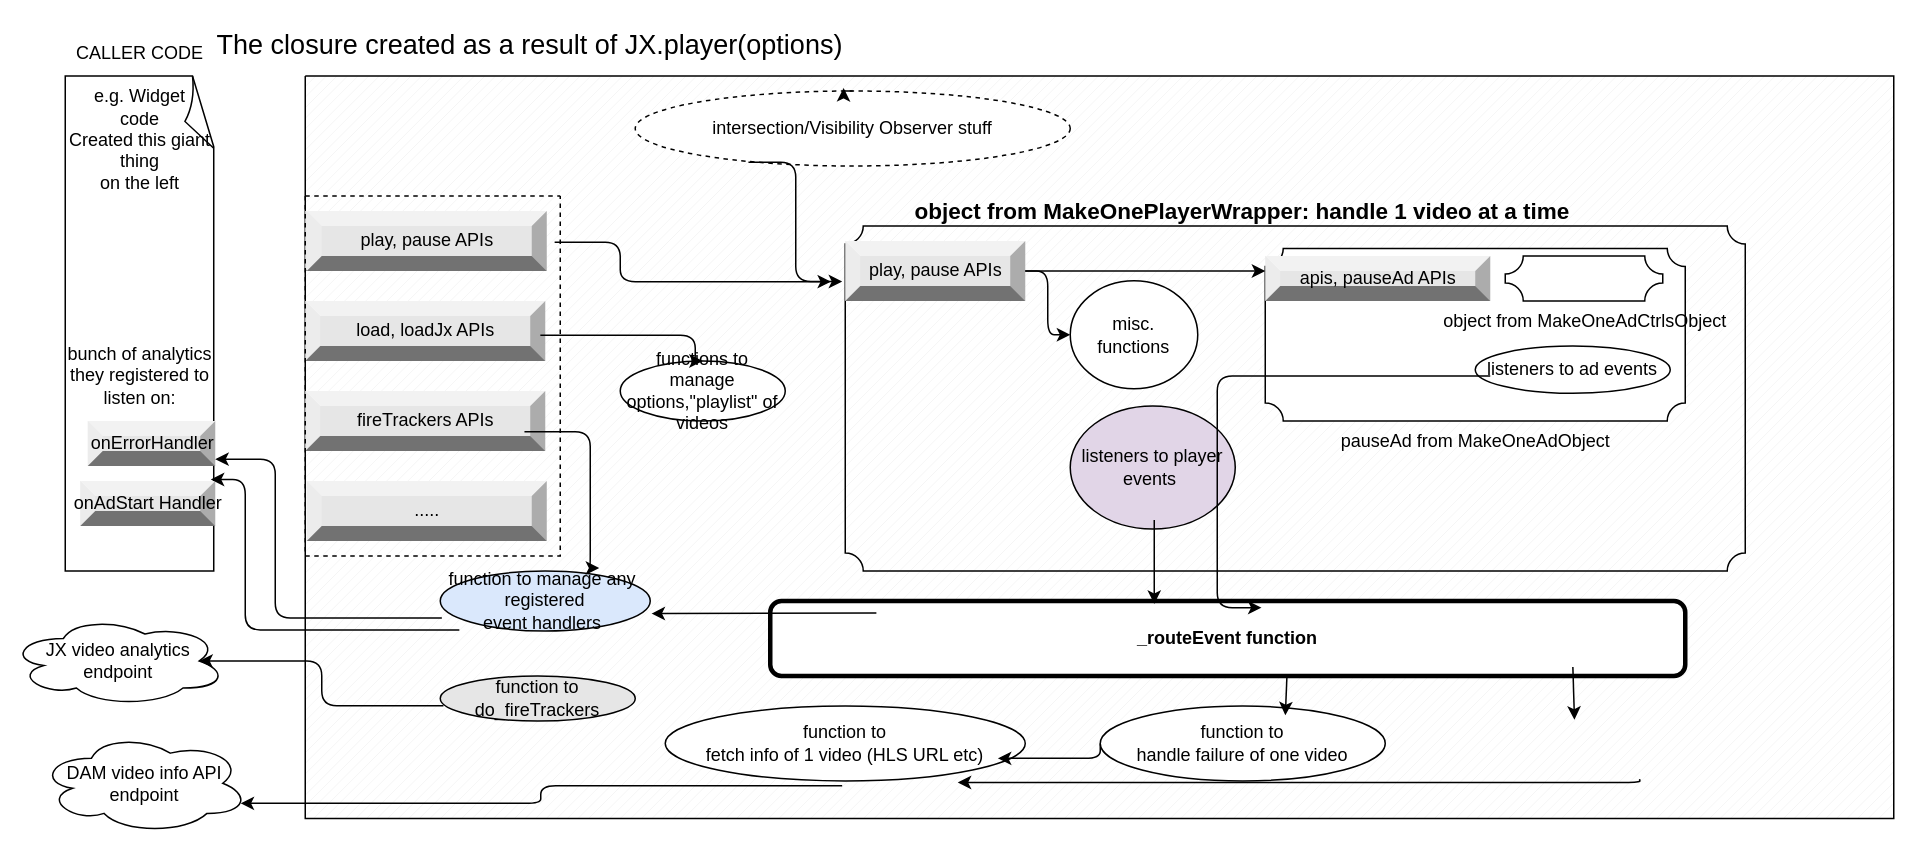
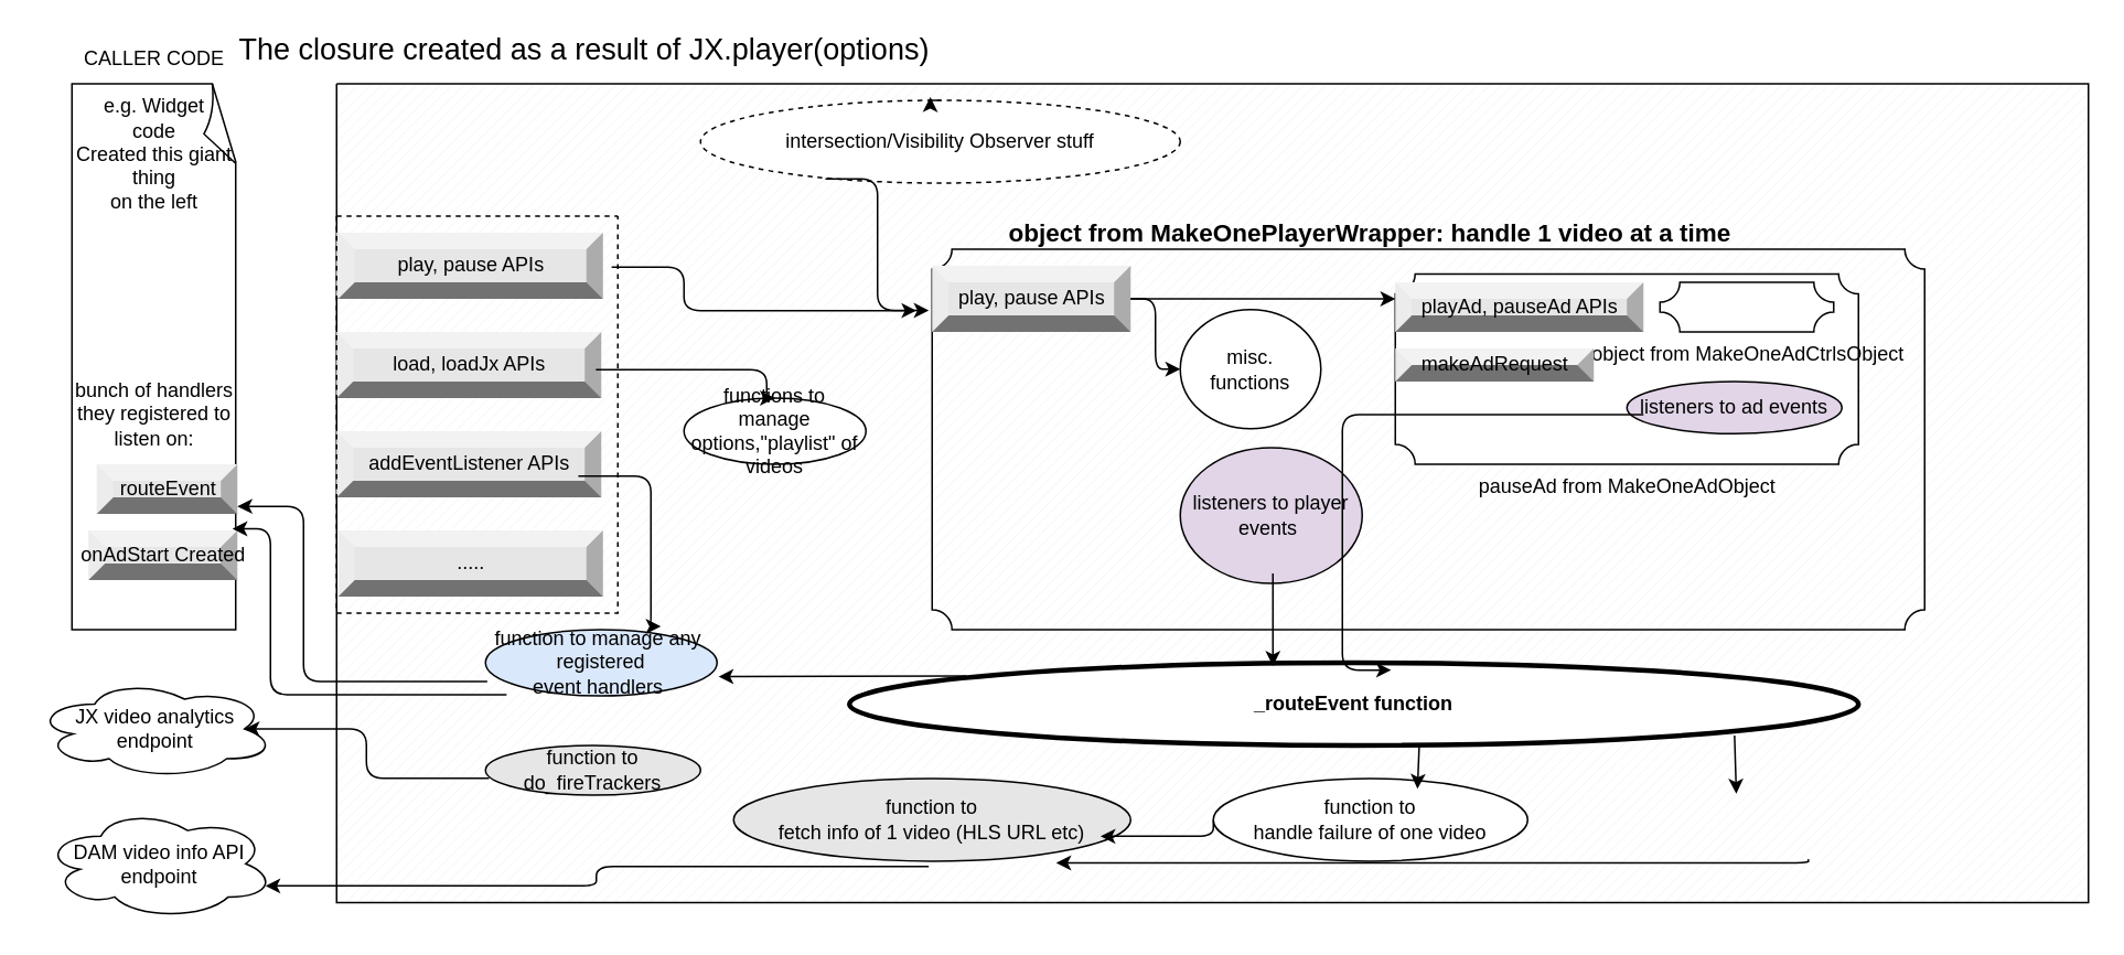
- <mxCell id="20" value="apis, pauseAd APIs" style="labelPosition=center;verticalLabelPosition=middle;align=center;html=1;shape=mxgraph.basic.shaded_button;dx=10;fillColor=#E6E6E6;strokeColor=none;dashed=1;" vertex="1" parent="1"><mxGeometry x="843" y="170" width="150" height="30" as="geometry" /></mxCell>
+ <mxCell id="20" value="playAd, pauseAd APIs" style="labelPosition=center;verticalLabelPosition=middle;align=center;html=1;shape=mxgraph.basic.shaded_button;dx=10;fillColor=#E6E6E6;strokeColor=none;dashed=1;" vertex="1" parent="1"><mxGeometry x="843" y="170" width="150" height="30" as="geometry" /></mxCell>
+ <mxCell id="21" value="makeAdRequest" style="labelPosition=center;verticalLabelPosition=middle;align=center;html=1;shape=mxgraph.basic.shaded_button;dx=10;fillColor=#E6E6E6;strokeColor=none;dashed=1;" vertex="1" parent="1"><mxGeometry x="843" y="210" width="120" height="20" as="geometry" /></mxCell>
- <mxCell id="33" value="listeners to ad events" style="ellipse;whiteSpace=wrap;html=1;strokeWidth=1;" vertex="1" parent="1"><mxGeometry x="983" y="230" width="130" height="31.5" as="geometry" /></mxCell>
+ <mxCell id="33" value="listeners to ad events" style="ellipse;whiteSpace=wrap;html=1;strokeWidth=1;fillColor=#e1d5e7;" vertex="1" parent="1"><mxGeometry x="983" y="230" width="130" height="31.5" as="geometry" /></mxCell>
- <mxCell id="39" value="bunch of analytics they registered to&lt;br&gt;listen on:" style="text;html=1;strokeColor=none;fillColor=none;align=center;verticalAlign=middle;whiteSpace=wrap;rounded=0;" vertex="1" parent="1"><mxGeometry x="43" y="214.25" width="100" height="71.5" as="geometry" /></mxCell>
+ <mxCell id="39" value="bunch of handlers they registered to&lt;br&gt;listen on:" style="text;html=1;strokeColor=none;fillColor=none;align=center;verticalAlign=middle;whiteSpace=wrap;rounded=0;" vertex="1" parent="1"><mxGeometry x="43" y="214.25" width="100" height="71.5" as="geometry" /></mxCell>
- <mxCell id="7" value="fireTrackers APIs" style="labelPosition=center;verticalLabelPosition=middle;align=center;html=1;shape=mxgraph.basic.shaded_button;dx=10;fillColor=#E6E6E6;strokeColor=none;" parent="1" vertex="1"><mxGeometry x="203" y="260" width="160" height="40" as="geometry" /></mxCell>
+ <mxCell id="7" value="addEventListener APIs" style="labelPosition=center;verticalLabelPosition=middle;align=center;html=1;shape=mxgraph.basic.shaded_button;dx=10;fillColor=#E6E6E6;strokeColor=none;" parent="1" vertex="1"><mxGeometry x="203" y="260" width="160" height="40" as="geometry" /></mxCell>
- <mxCell id="37" value="onErrorHandler" style="labelPosition=center;verticalLabelPosition=middle;align=center;html=1;shape=mxgraph.basic.shaded_button;dx=10;fillColor=#E6E6E6;strokeColor=none;" vertex="1" parent="1"><mxGeometry x="58" y="280" width="85" height="30" as="geometry" /></mxCell>
+ <mxCell id="37" value="routeEvent" style="labelPosition=center;verticalLabelPosition=middle;align=center;html=1;shape=mxgraph.basic.shaded_button;dx=10;fillColor=#E6E6E6;strokeColor=none;" vertex="1" parent="1"><mxGeometry x="58" y="280" width="85" height="30" as="geometry" /></mxCell>
- <mxCell id="38" value="onAdStart Handler" style="labelPosition=center;verticalLabelPosition=middle;align=center;html=1;shape=mxgraph.basic.shaded_button;dx=10;fillColor=#E6E6E6;strokeColor=none;" vertex="1" parent="1"><mxGeometry x="53" y="320" width="90" height="30" as="geometry" /></mxCell>
+ <mxCell id="38" value="onAdStart Created" style="labelPosition=center;verticalLabelPosition=middle;align=center;html=1;shape=mxgraph.basic.shaded_button;dx=10;fillColor=#E6E6E6;strokeColor=none;" vertex="1" parent="1"><mxGeometry x="53" y="320" width="90" height="30" as="geometry" /></mxCell>
- <mxCell id="13" value="&lt;b&gt;_routeEvent function&lt;/b&gt;" style="whiteSpace=wrap;html=1;align=center;newEdgeStyle={&quot;edgeStyle&quot;:&quot;entityRelationEdgeStyle&quot;,&quot;startArrow&quot;:&quot;none&quot;,&quot;endArrow&quot;:&quot;none&quot;,&quot;segment&quot;:10,&quot;curved&quot;:1};treeFolding=1;treeMoving=1;strokeWidth=3;rounded=1;" vertex="1" parent="1"><mxGeometry x="513" y="400" width="610" height="50" as="geometry" /></mxCell>
+ <mxCell id="13" value="&lt;b&gt;_routeEvent function&lt;/b&gt;" style="ellipse;whiteSpace=wrap;html=1;align=center;newEdgeStyle={&quot;edgeStyle&quot;:&quot;entityRelationEdgeStyle&quot;,&quot;startArrow&quot;:&quot;none&quot;,&quot;endArrow&quot;:&quot;none&quot;,&quot;segment&quot;:10,&quot;curved&quot;:1};treeFolding=1;treeMoving=1;strokeWidth=3;" vertex="1" parent="1"><mxGeometry x="513" y="400" width="610" height="50" as="geometry" /></mxCell>
- <mxCell id="30" value="JX video analytics&lt;br&gt;endpoint" style="ellipse;shape=cloud;whiteSpace=wrap;html=1;" vertex="1" parent="1"><mxGeometry x="5.5" y="410" width="145" height="60" as="geometry" /></mxCell>
+ <mxCell id="30" value="JX video analytics&lt;br&gt;endpoint" style="ellipse;shape=cloud;whiteSpace=wrap;html=1;" vertex="1" parent="1"><mxGeometry x="20.5" y="410" width="145" height="60" as="geometry" /></mxCell>
- <mxCell id="26" value="function to &lt;br&gt;fetch info of 1 video (HLS URL etc)" style="ellipse;whiteSpace=wrap;html=1;" vertex="1" parent="1"><mxGeometry x="443" y="470" width="240" height="50" as="geometry" /></mxCell>
+ <mxCell id="26" value="function to &lt;br&gt;fetch info of 1 video (HLS URL etc)" style="ellipse;whiteSpace=wrap;html=1;fillColor=#e6e6e6;" vertex="1" parent="1"><mxGeometry x="443" y="470" width="240" height="50" as="geometry" /></mxCell>
